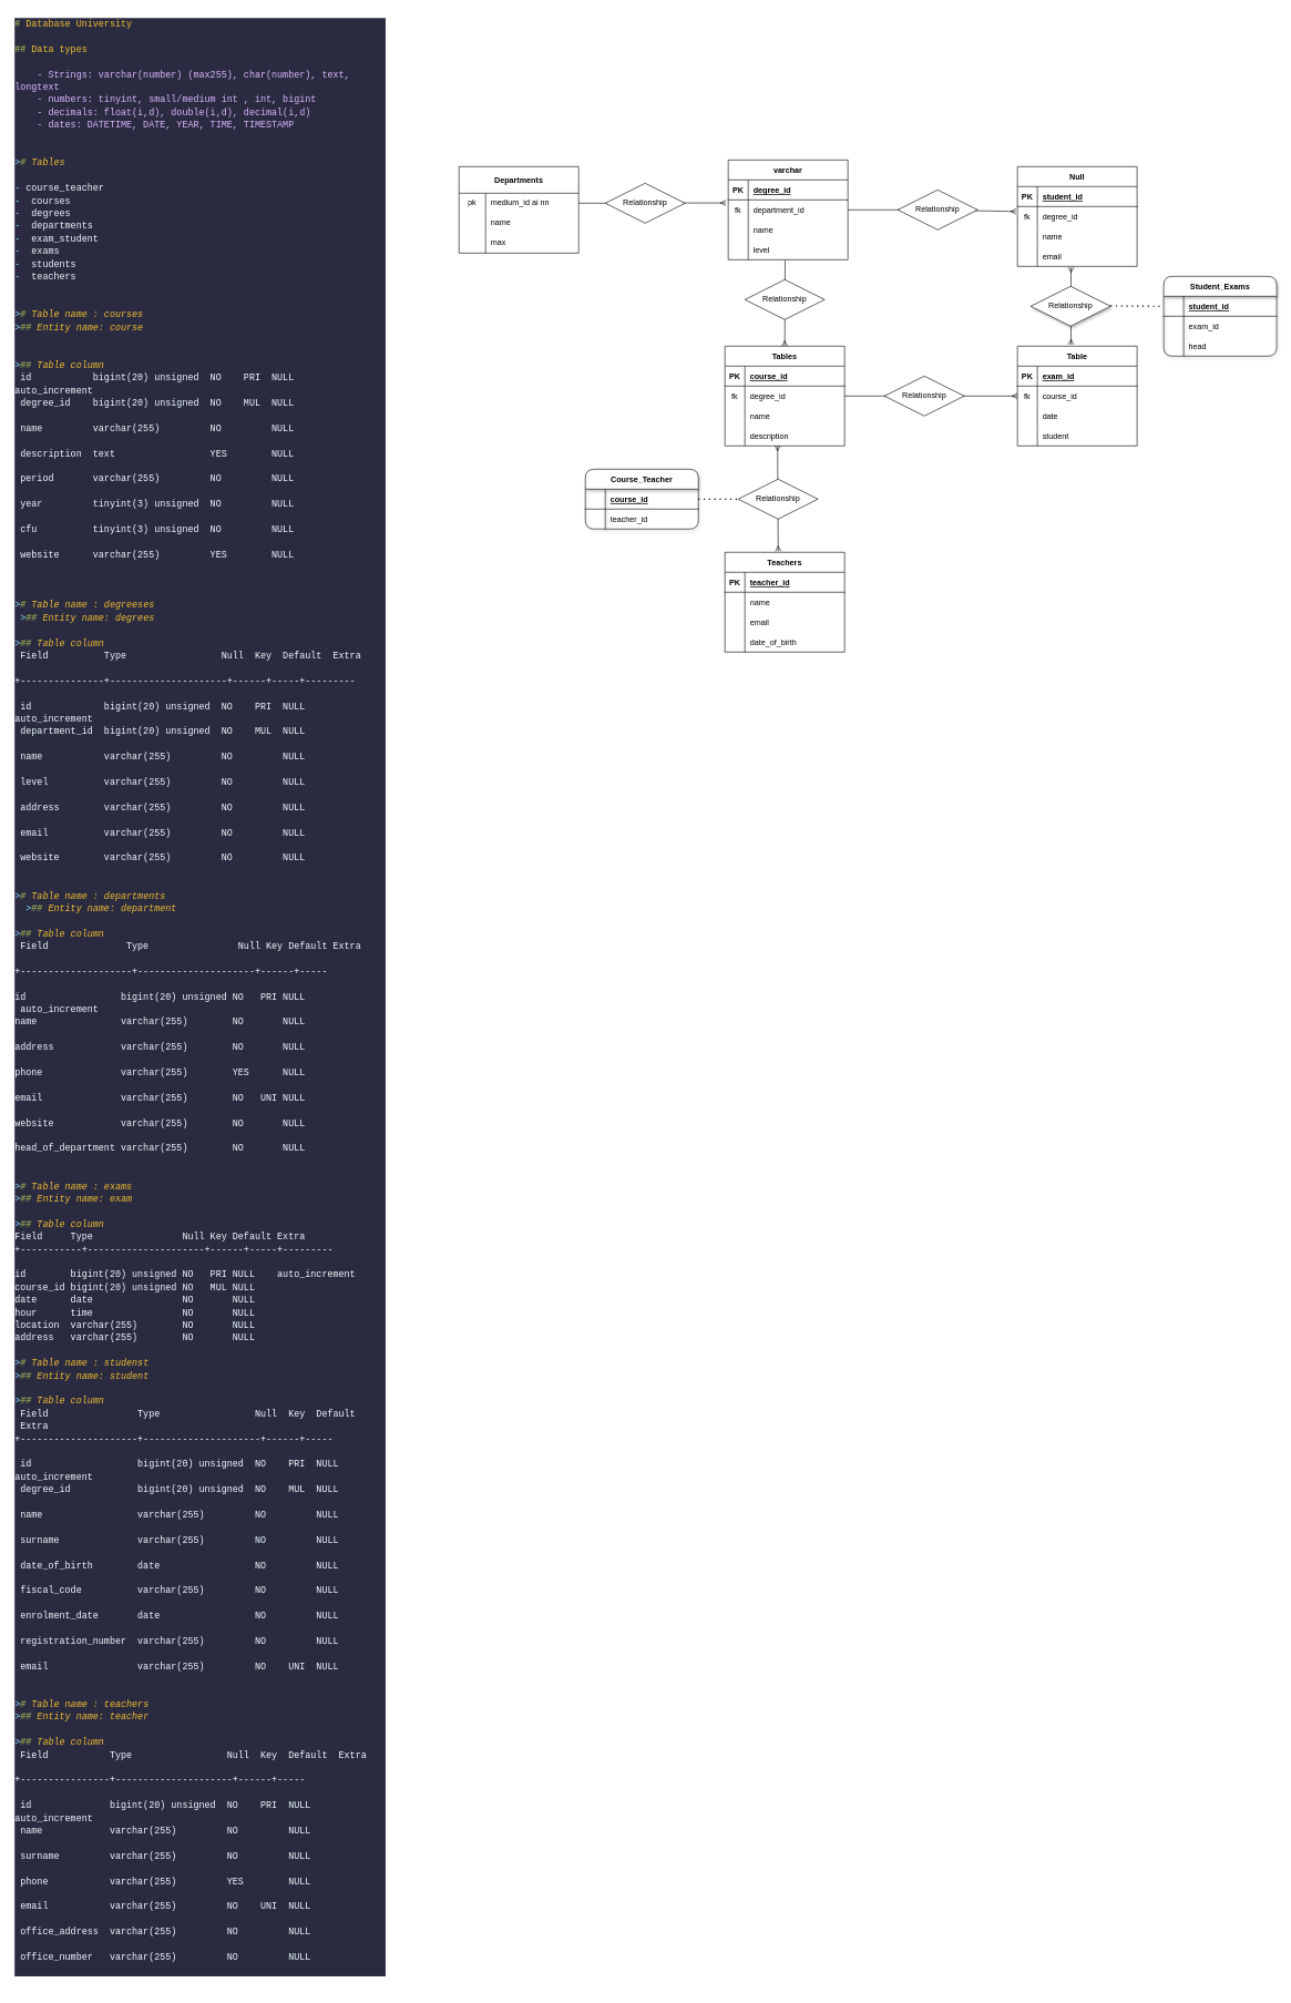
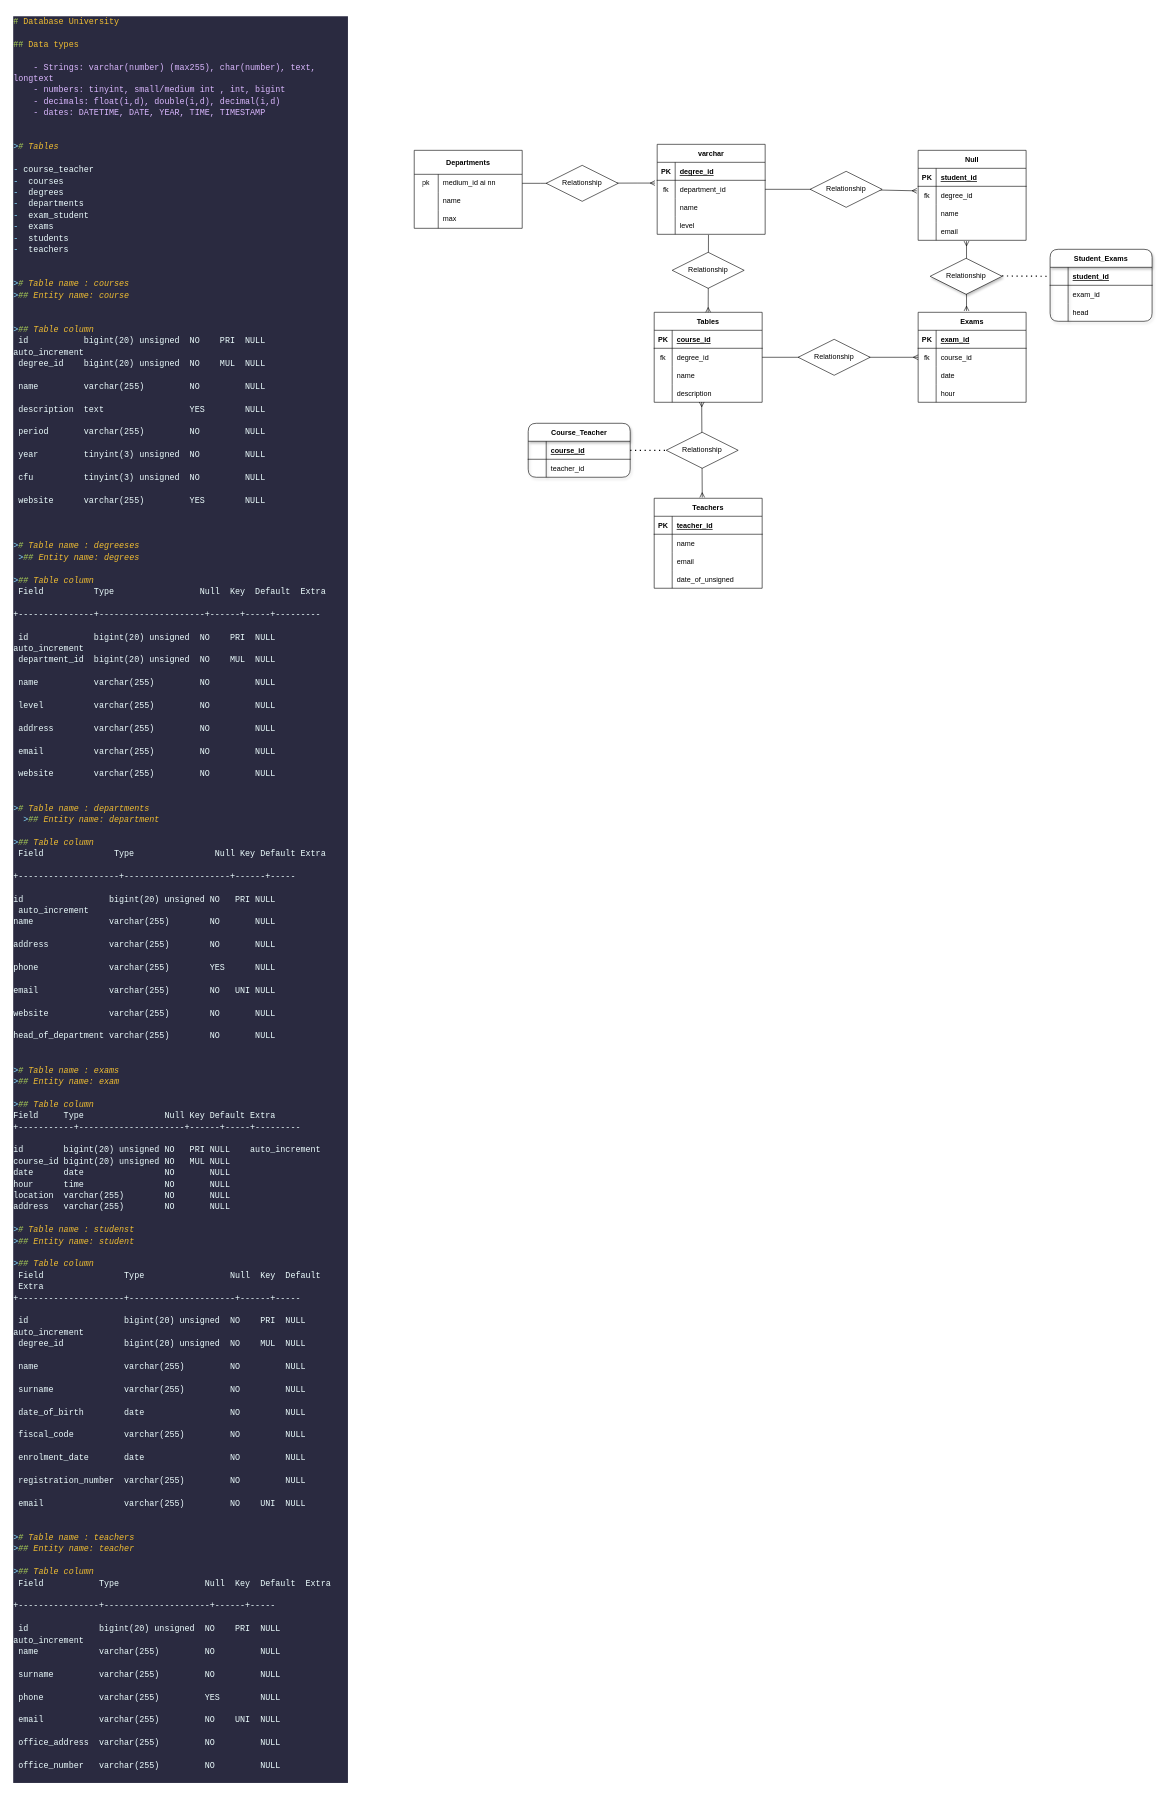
- <mxCell id="81" value="Table" style="shape=table;startSize=30;container=1;collapsible=1;childLayout=tableLayout;fixedRows=1;rowLines=0;fontStyle=1;align=center;resizeLast=1;" vertex="1" parent="1"><mxGeometry x="1530" y="520" width="180" height="150" as="geometry" /></mxCell>
+ <mxCell id="81" value="Exams" style="shape=table;startSize=30;container=1;collapsible=1;childLayout=tableLayout;fixedRows=1;rowLines=0;fontStyle=1;align=center;resizeLast=1;" vertex="1" parent="1"><mxGeometry x="1530" y="520" width="180" height="150" as="geometry" /></mxCell>
- <mxCell id="93" value="student" style="shape=partialRectangle;connectable=0;fillColor=none;top=0;left=0;bottom=0;right=0;align=left;spacingLeft=6;overflow=hidden;" vertex="1" parent="91"><mxGeometry x="30" width="150" height="30" as="geometry"><mxRectangle width="150" height="30" as="alternateBounds" /></mxGeometry></mxCell>
+ <mxCell id="93" value="hour" style="shape=partialRectangle;connectable=0;fillColor=none;top=0;left=0;bottom=0;right=0;align=left;spacingLeft=6;overflow=hidden;" vertex="1" parent="91"><mxGeometry x="30" width="150" height="30" as="geometry"><mxRectangle width="150" height="30" as="alternateBounds" /></mxGeometry></mxCell>
- <mxCell id="70" value="date_of_birth" style="shape=partialRectangle;connectable=0;fillColor=none;top=0;left=0;bottom=0;right=0;align=left;spacingLeft=6;overflow=hidden;" vertex="1" parent="68"><mxGeometry x="30" width="150" height="30" as="geometry"><mxRectangle width="150" height="30" as="alternateBounds" /></mxGeometry></mxCell>
+ <mxCell id="70" value="date_of_unsigned" style="shape=partialRectangle;connectable=0;fillColor=none;top=0;left=0;bottom=0;right=0;align=left;spacingLeft=6;overflow=hidden;" vertex="1" parent="68"><mxGeometry x="30" width="150" height="30" as="geometry"><mxRectangle width="150" height="30" as="alternateBounds" /></mxGeometry></mxCell>
